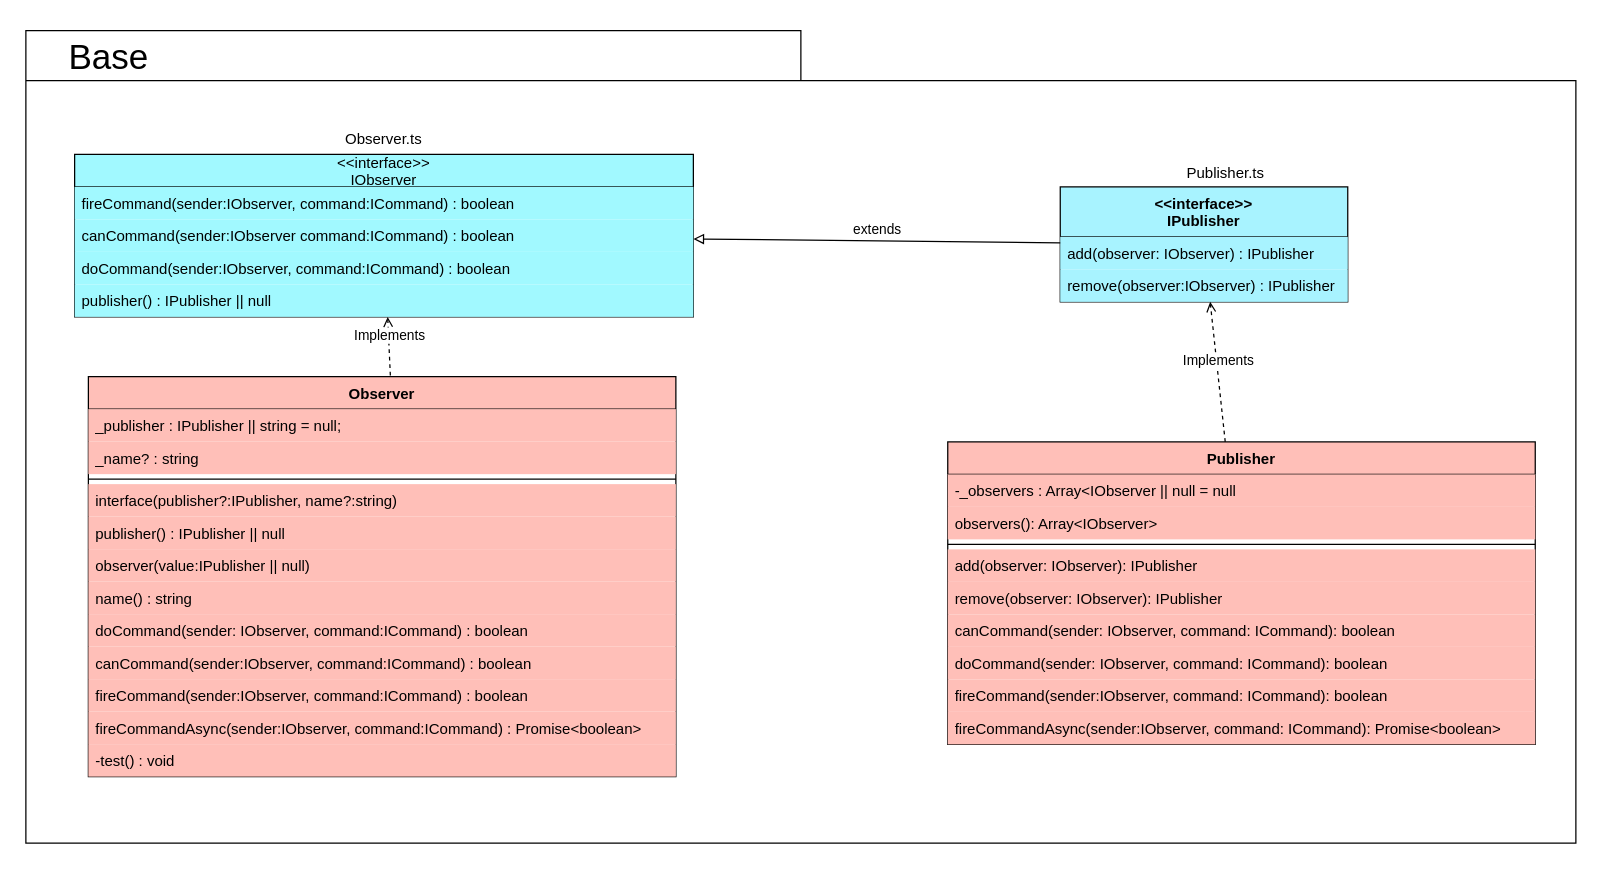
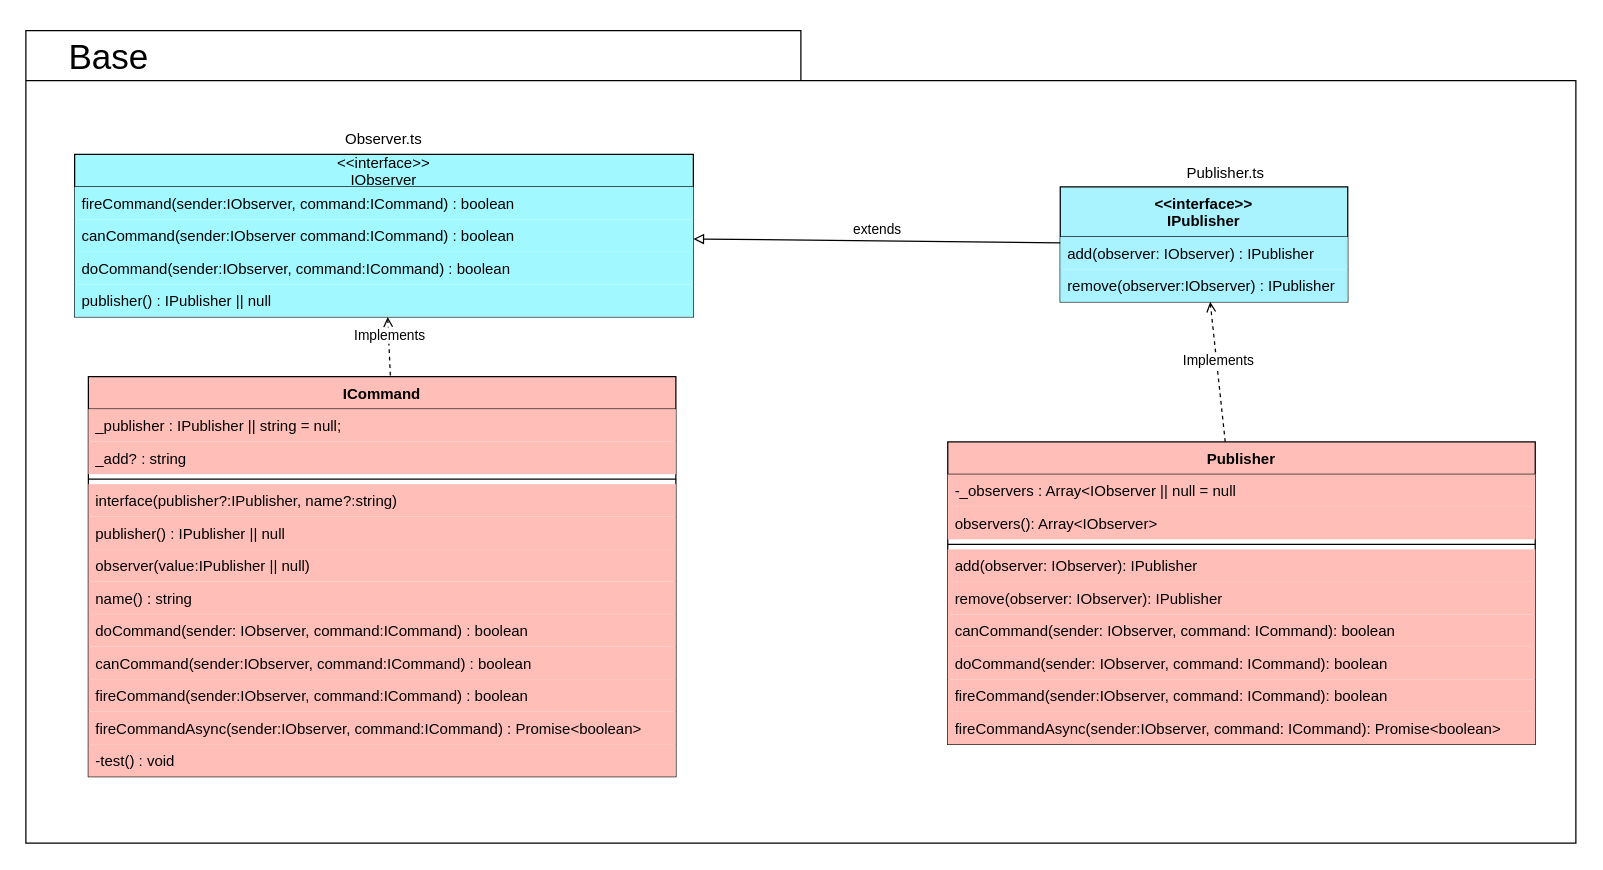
- <mxCell id="26" value="Observer" style="swimlane;fontStyle=1;align=center;verticalAlign=top;childLayout=stackLayout;horizontal=1;startSize=26;horizontalStack=0;resizeParent=1;resizeParentMax=0;resizeLast=0;collapsible=1;marginBottom=0;fillColor=#FFBFB8;" parent="19" vertex="1"><mxGeometry x="37" y="203.81" width="470" height="320" as="geometry"><mxRectangle x="100" y="1476.81" width="80" height="26" as="alternateBounds" /></mxGeometry></mxCell>
+ <mxCell id="26" value="ICommand" style="swimlane;fontStyle=1;align=center;verticalAlign=top;childLayout=stackLayout;horizontal=1;startSize=26;horizontalStack=0;resizeParent=1;resizeParentMax=0;resizeLast=0;collapsible=1;marginBottom=0;fillColor=#FFBFB8;" parent="19" vertex="1"><mxGeometry x="37" y="203.81" width="470" height="320" as="geometry"><mxRectangle x="100" y="1476.81" width="80" height="26" as="alternateBounds" /></mxGeometry></mxCell>
- <mxCell id="28" value="_name? : string" style="text;strokeColor=none;fillColor=#FFBFB8;align=left;verticalAlign=top;spacingLeft=4;spacingRight=4;overflow=hidden;rotatable=0;points=[[0,0.5],[1,0.5]];portConstraint=eastwest;" parent="26" vertex="1"><mxGeometry y="52" width="470" height="26" as="geometry" /></mxCell>
+ <mxCell id="28" value="_add? : string" style="text;strokeColor=none;fillColor=#FFBFB8;align=left;verticalAlign=top;spacingLeft=4;spacingRight=4;overflow=hidden;rotatable=0;points=[[0,0.5],[1,0.5]];portConstraint=eastwest;" parent="26" vertex="1"><mxGeometry y="52" width="470" height="26" as="geometry" /></mxCell>
